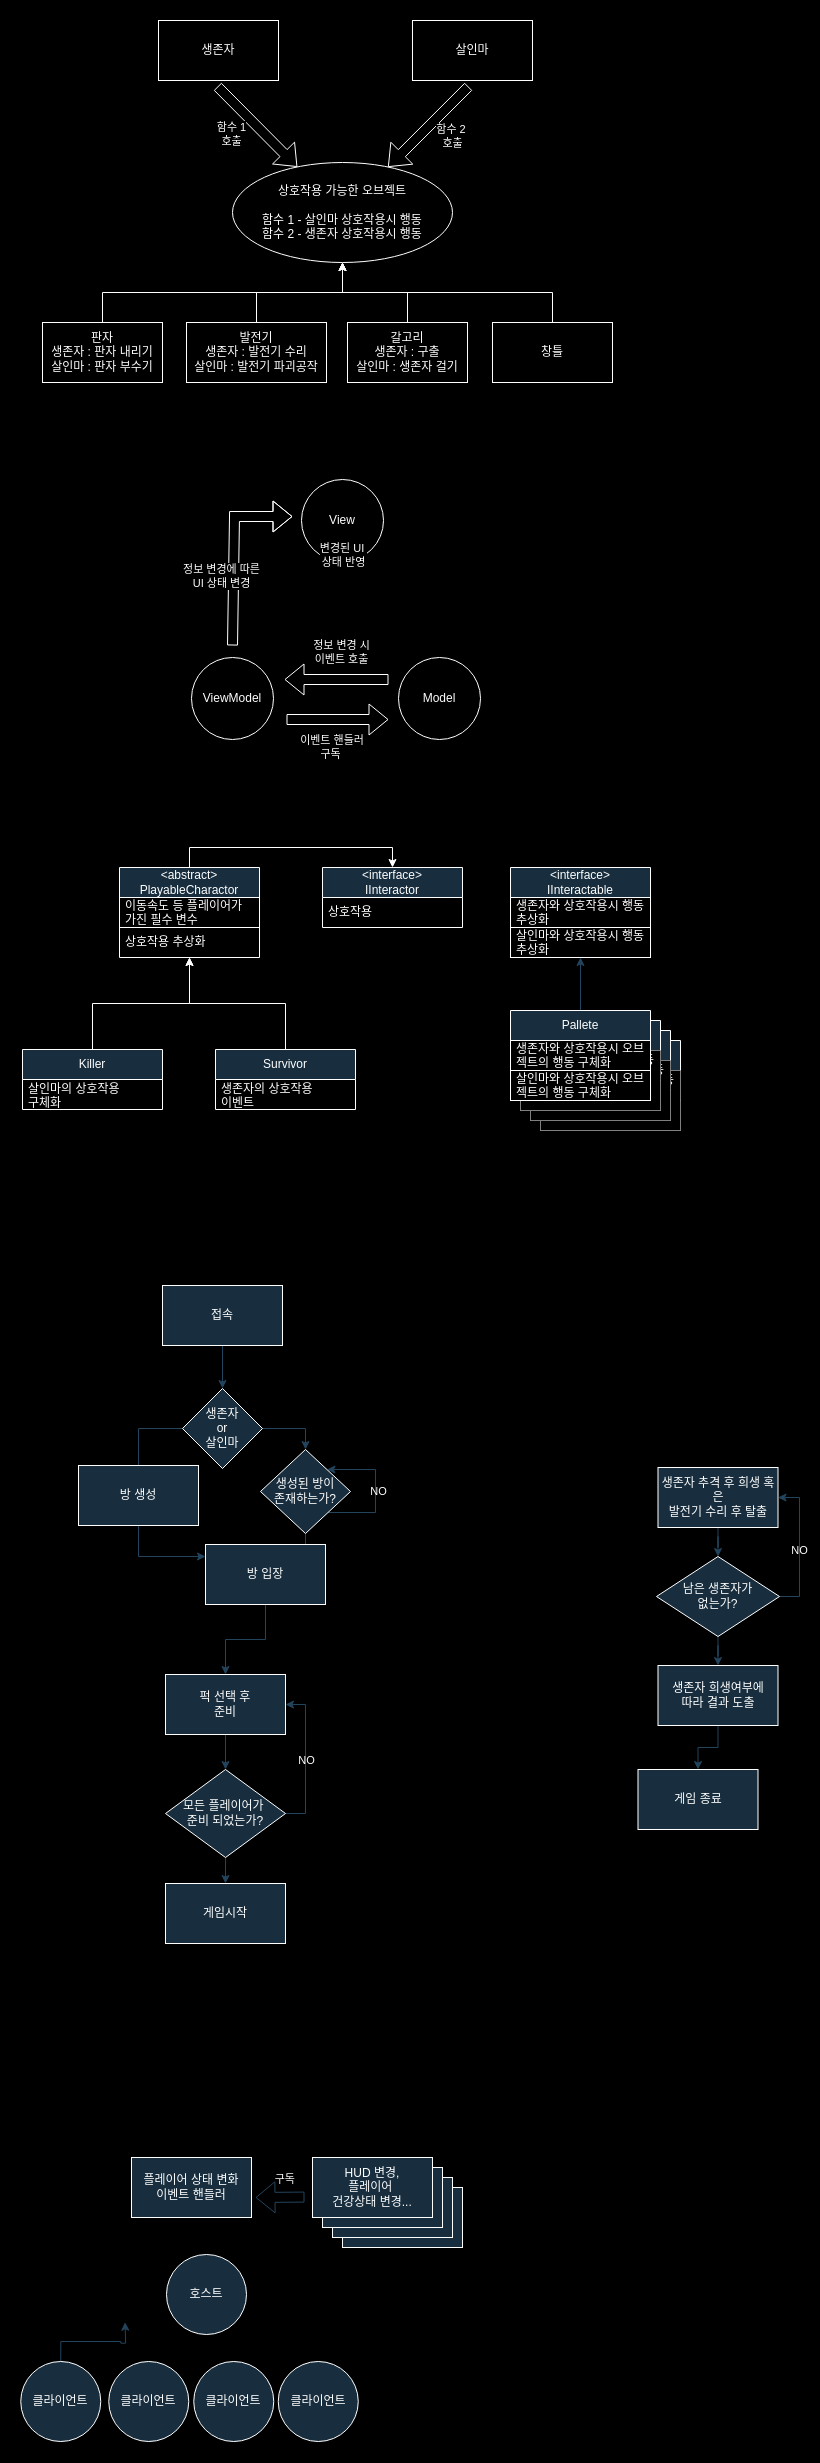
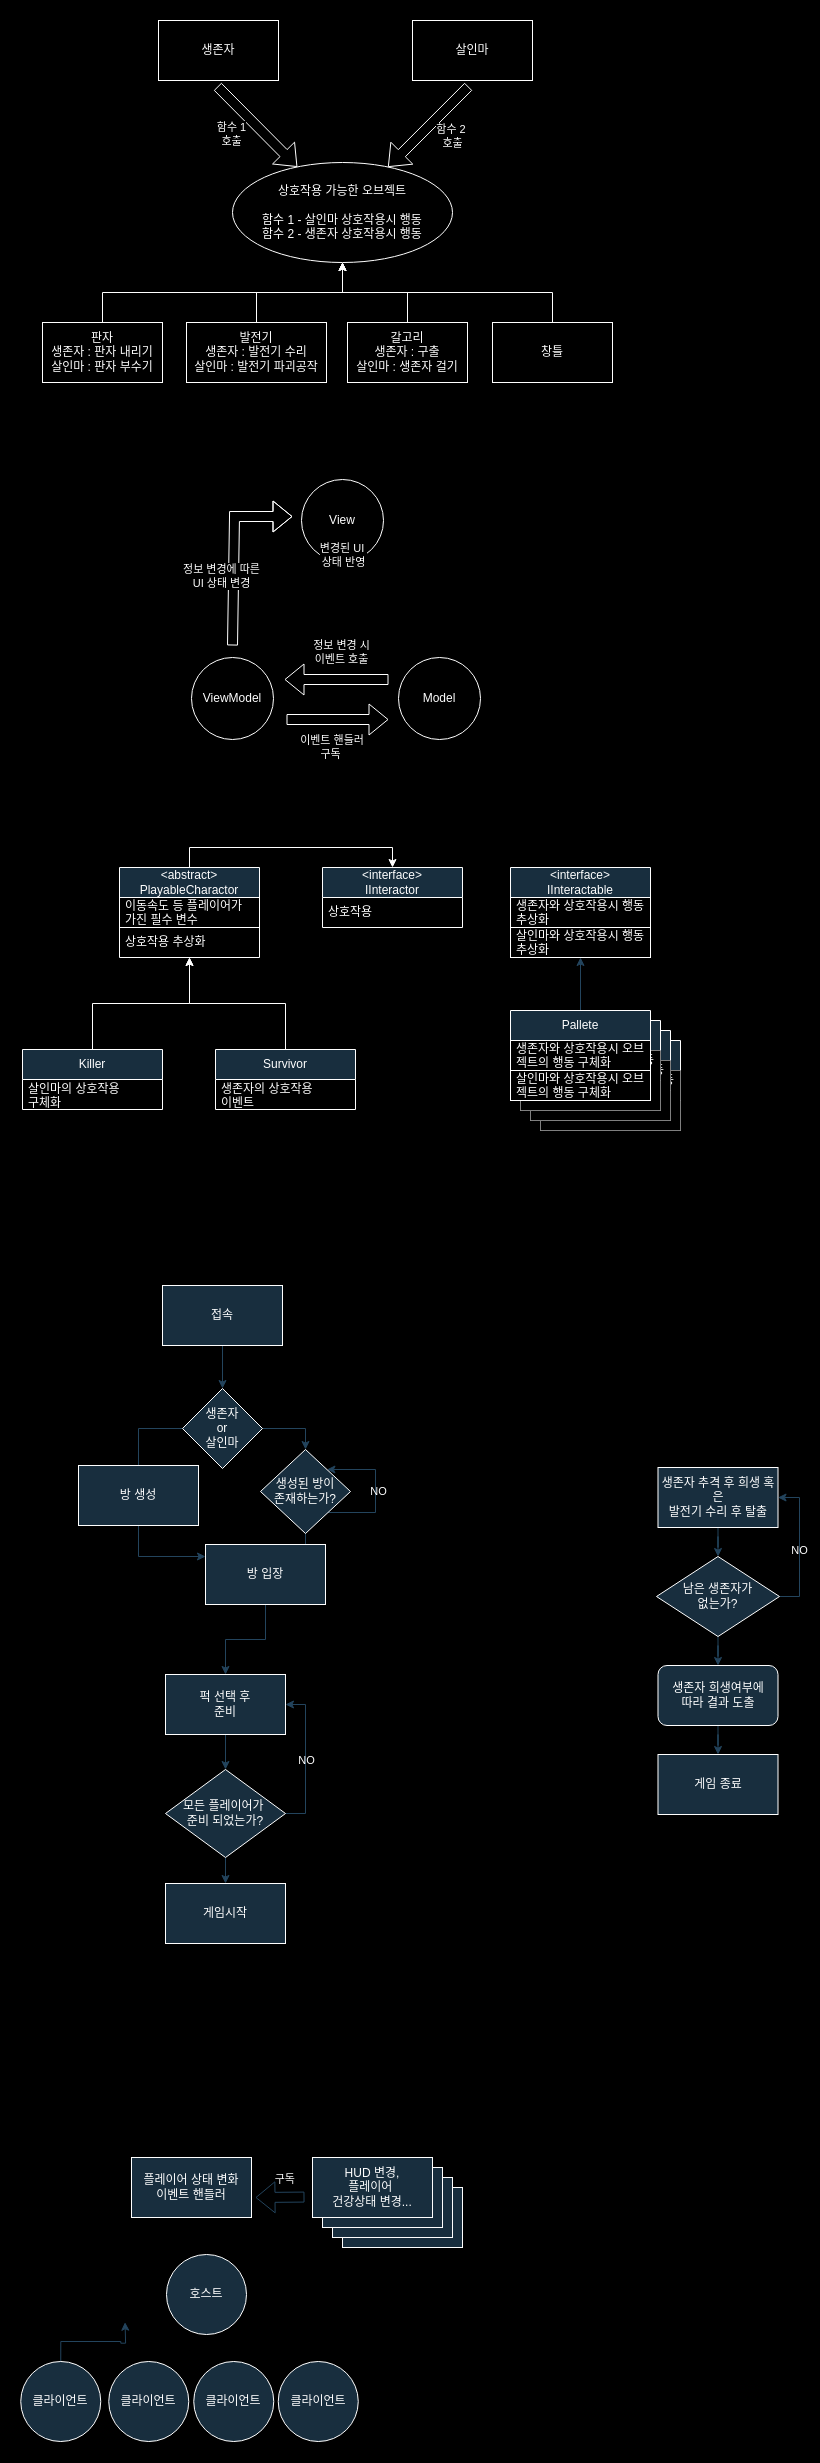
- <mxCell id="84" value="생존자 희생여부에&lt;div&gt;따라 결과 도출&lt;/div&gt;" style="rounded=0;whiteSpace=wrap;html=1;strokeColor=#FFFFFF;fontColor=#FFFFFF;fillColor=#182E3E;" vertex="1" parent="1"><mxGeometry x="657.5" y="1665" width="120" height="60" as="geometry" /></mxCell>
+ <mxCell id="84" value="생존자 희생여부에&lt;div&gt;따라 결과 도출&lt;/div&gt;" style="whiteSpace=wrap;html=1;strokeColor=#FFFFFF;fontColor=#FFFFFF;fillColor=#182E3E;rounded=1;" vertex="1" parent="1"><mxGeometry x="657.5" y="1665" width="120" height="60" as="geometry" /></mxCell>
- <mxCell id="85" value="게임 종료" style="whiteSpace=wrap;html=1;fillColor=#182E3E;strokeColor=#FFFFFF;fontColor=#FFFFFF;rounded=0;" vertex="1" parent="1"><mxGeometry x="637.5" y="1769" width="120" height="60" as="geometry" /></mxCell>
+ <mxCell id="85" value="게임 종료" style="whiteSpace=wrap;html=1;fillColor=#182E3E;strokeColor=#FFFFFF;fontColor=#FFFFFF;rounded=0;" vertex="1" parent="1"><mxGeometry x="657.5" y="1754" width="120" height="60" as="geometry" /></mxCell>
